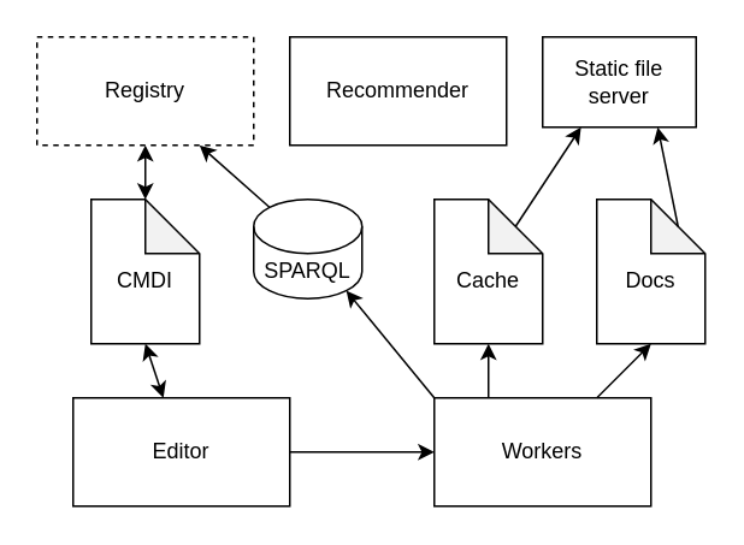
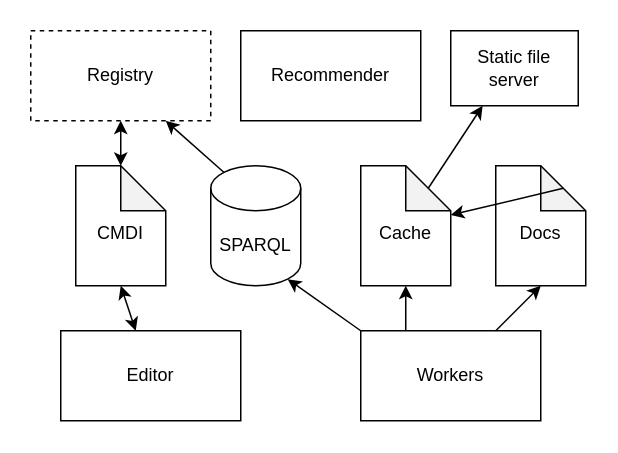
- <mxCell id="18" value="" style="endArrow=classic;html=1;rounded=0;exitX=0;exitY=0;exitDx=45;exitDy=15;exitPerimeter=0;entryX=0.75;entryY=1;entryDx=0;entryDy=0;" edge="1" parent="1" source="7" target="9"><mxGeometry width="50" height="50" relative="1" as="geometry"><mxPoint x="230" y="130" as="sourcePoint" /><mxPoint x="280" y="80" as="targetPoint" /></mxGeometry></mxCell>
+ <mxCell id="18" value="" style="endArrow=classic;html=1;rounded=0;exitX=0;exitY=0;exitDx=45;exitDy=15;exitPerimeter=0;" edge="1" parent="1" source="7" target="6"><mxGeometry width="50" height="50" relative="1" as="geometry"><mxPoint x="230" y="130" as="sourcePoint" /><mxPoint x="280" y="80" as="targetPoint" /></mxGeometry></mxCell>
- <mxCell id="4" value="SPARQL" style="shape=cylinder3;whiteSpace=wrap;html=1;boundedLbl=1;backgroundOutline=1;size=15;" vertex="1" parent="1"><mxGeometry x="140" y="110" width="60" height="55" as="geometry" /></mxCell>
+ <mxCell id="4" value="SPARQL" style="shape=cylinder3;whiteSpace=wrap;html=1;boundedLbl=1;backgroundOutline=1;size=15;" vertex="1" parent="1"><mxGeometry x="140" y="110" width="60" height="80" as="geometry" /></mxCell>
- <mxCell id="11" value="" style="endArrow=classic;html=1;rounded=0;exitX=1;exitY=0.5;exitDx=0;exitDy=0;entryX=0;entryY=0.5;entryDx=0;entryDy=0;" edge="1" parent="1" source="2" target="3"><mxGeometry width="50" height="50" relative="1" as="geometry"><mxPoint x="230" y="130" as="sourcePoint" /><mxPoint x="280" y="80" as="targetPoint" /></mxGeometry></mxCell>
